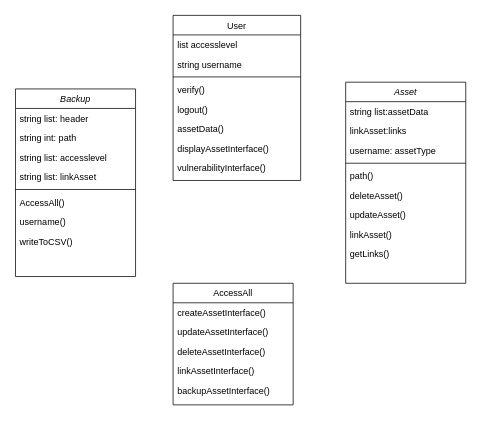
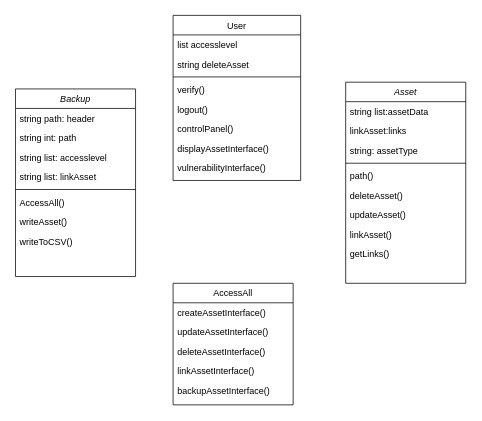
- <mxCell id="13" value="string username" style="text;align=left;verticalAlign=top;spacingLeft=4;spacingRight=4;overflow=hidden;rotatable=0;points=[[0,0.5],[1,0.5]];portConstraint=eastwest;rounded=0;shadow=0;html=0;" parent="11" vertex="1"><mxGeometry y="52" width="170" height="26" as="geometry" /></mxCell>
+ <mxCell id="13" value="string deleteAsset" style="text;align=left;verticalAlign=top;spacingLeft=4;spacingRight=4;overflow=hidden;rotatable=0;points=[[0,0.5],[1,0.5]];portConstraint=eastwest;rounded=0;shadow=0;html=0;" parent="11" vertex="1"><mxGeometry y="52" width="170" height="26" as="geometry" /></mxCell>
- <mxCell id="3" value="string list: header" style="text;align=left;verticalAlign=top;spacingLeft=4;spacingRight=4;overflow=hidden;rotatable=0;points=[[0,0.5],[1,0.5]];portConstraint=eastwest;" parent="2" vertex="1"><mxGeometry y="26" width="160" height="26" as="geometry" /></mxCell>
+ <mxCell id="3" value="string path: header" style="text;align=left;verticalAlign=top;spacingLeft=4;spacingRight=4;overflow=hidden;rotatable=0;points=[[0,0.5],[1,0.5]];portConstraint=eastwest;" parent="2" vertex="1"><mxGeometry y="26" width="160" height="26" as="geometry" /></mxCell>
- <mxCell id="17" value="assetData()" style="text;align=left;verticalAlign=top;spacingLeft=4;spacingRight=4;overflow=hidden;rotatable=0;points=[[0,0.5],[1,0.5]];portConstraint=eastwest;" vertex="1" parent="11"><mxGeometry y="138" width="170" height="26" as="geometry" /></mxCell>
+ <mxCell id="17" value="controlPanel()" style="text;align=left;verticalAlign=top;spacingLeft=4;spacingRight=4;overflow=hidden;rotatable=0;points=[[0,0.5],[1,0.5]];portConstraint=eastwest;" vertex="1" parent="11"><mxGeometry y="138" width="170" height="26" as="geometry" /></mxCell>
- <mxCell id="23" value="username: assetType" style="text;align=left;verticalAlign=top;spacingLeft=4;spacingRight=4;overflow=hidden;rotatable=0;points=[[0,0.5],[1,0.5]];portConstraint=eastwest;rounded=0;shadow=0;html=0;" parent="20" vertex="1"><mxGeometry y="78" width="160" height="26" as="geometry" /></mxCell>
+ <mxCell id="23" value="string: assetType" style="text;align=left;verticalAlign=top;spacingLeft=4;spacingRight=4;overflow=hidden;rotatable=0;points=[[0,0.5],[1,0.5]];portConstraint=eastwest;rounded=0;shadow=0;html=0;" parent="20" vertex="1"><mxGeometry y="78" width="160" height="26" as="geometry" /></mxCell>
- <mxCell id="9" value="username()" style="text;align=left;verticalAlign=top;spacingLeft=4;spacingRight=4;overflow=hidden;rotatable=0;points=[[0,0.5],[1,0.5]];portConstraint=eastwest;" parent="2" vertex="1"><mxGeometry y="164" width="160" height="26" as="geometry" /></mxCell>
+ <mxCell id="9" value="writeAsset()" style="text;align=left;verticalAlign=top;spacingLeft=4;spacingRight=4;overflow=hidden;rotatable=0;points=[[0,0.5],[1,0.5]];portConstraint=eastwest;" parent="2" vertex="1"><mxGeometry y="164" width="160" height="26" as="geometry" /></mxCell>
